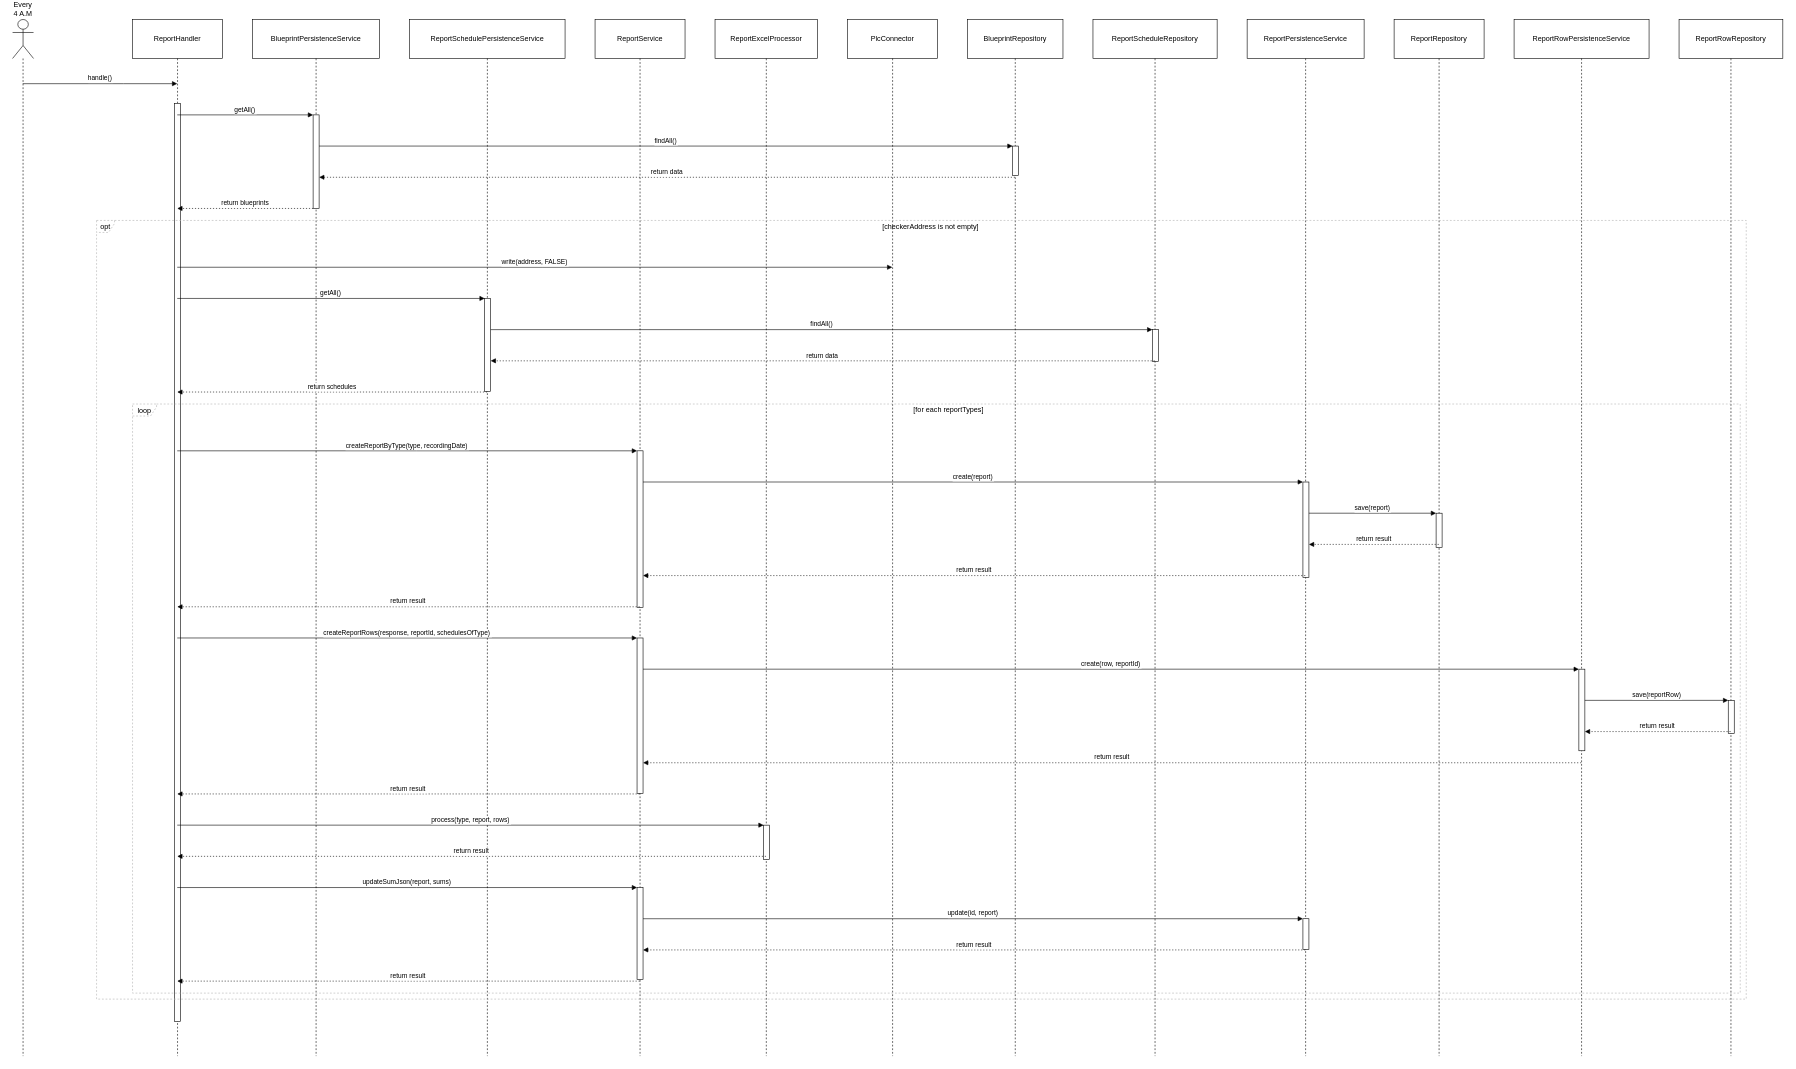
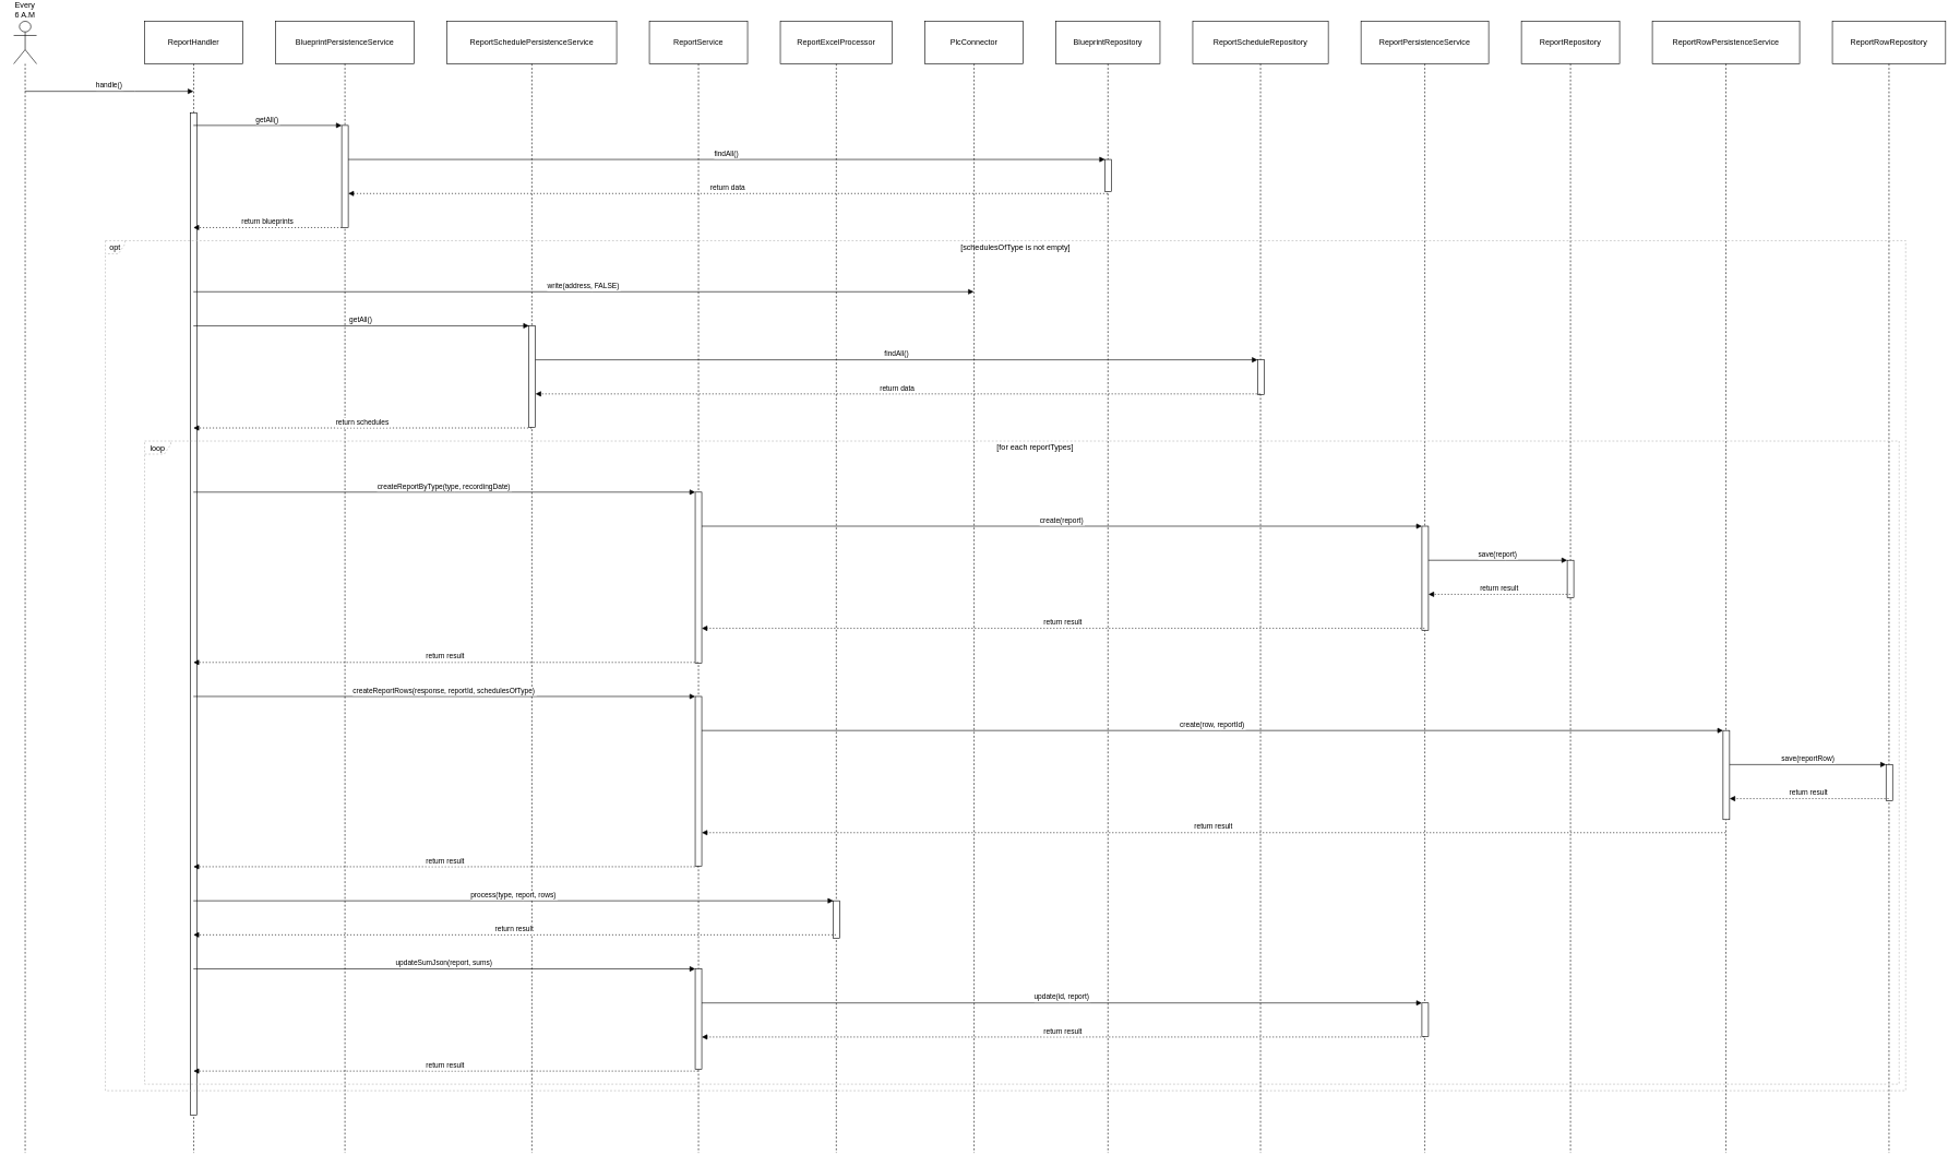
- <mxCell id="2" value="Every 4 A.M" style="shape=umlLifeline;perimeter=lifelinePerimeter;whiteSpace=wrap;container=1;dropTarget=0;collapsible=0;recursiveResize=0;outlineConnect=0;portConstraint=eastwest;newEdgeStyle={&quot;edgeStyle&quot;:&quot;elbowEdgeStyle&quot;,&quot;elbow&quot;:&quot;vertical&quot;,&quot;curved&quot;:0,&quot;rounded&quot;:0};participant=umlActor;verticalAlign=bottom;labelPosition=center;verticalLabelPosition=top;align=center;size=65;" vertex="1" parent="1"><mxGeometry x="20" y="20" width="35" height="1728" as="geometry" /></mxCell>
+ <mxCell id="2" value="Every 6 A.M" style="shape=umlLifeline;perimeter=lifelinePerimeter;whiteSpace=wrap;container=1;dropTarget=0;collapsible=0;recursiveResize=0;outlineConnect=0;portConstraint=eastwest;newEdgeStyle={&quot;edgeStyle&quot;:&quot;elbowEdgeStyle&quot;,&quot;elbow&quot;:&quot;vertical&quot;,&quot;curved&quot;:0,&quot;rounded&quot;:0};participant=umlActor;verticalAlign=bottom;labelPosition=center;verticalLabelPosition=top;align=center;size=65;" vertex="1" parent="1"><mxGeometry x="20" y="20" width="35" height="1728" as="geometry" /></mxCell>
- <mxCell id="32" value="[checkerAddress is not empty]" style="text;strokeColor=none;fillColor=none;align=center;verticalAlign=middle;whiteSpace=wrap;" vertex="1" parent="31"><mxGeometry x="31.25" width="2718.75" height="20" as="geometry" /></mxCell>
+ <mxCell id="32" value="[schedulesOfType is not empty]" style="text;strokeColor=none;fillColor=none;align=center;verticalAlign=middle;whiteSpace=wrap;" vertex="1" parent="31"><mxGeometry x="31.25" width="2718.75" height="20" as="geometry" /></mxCell>
